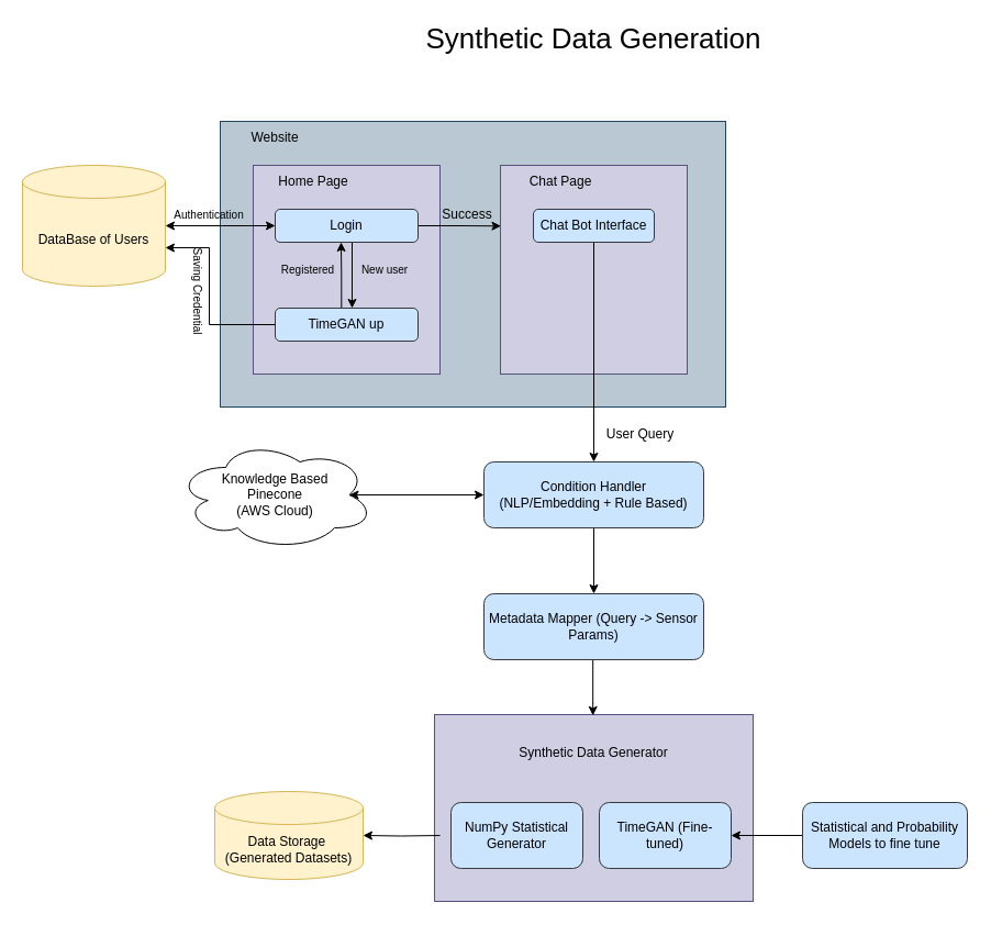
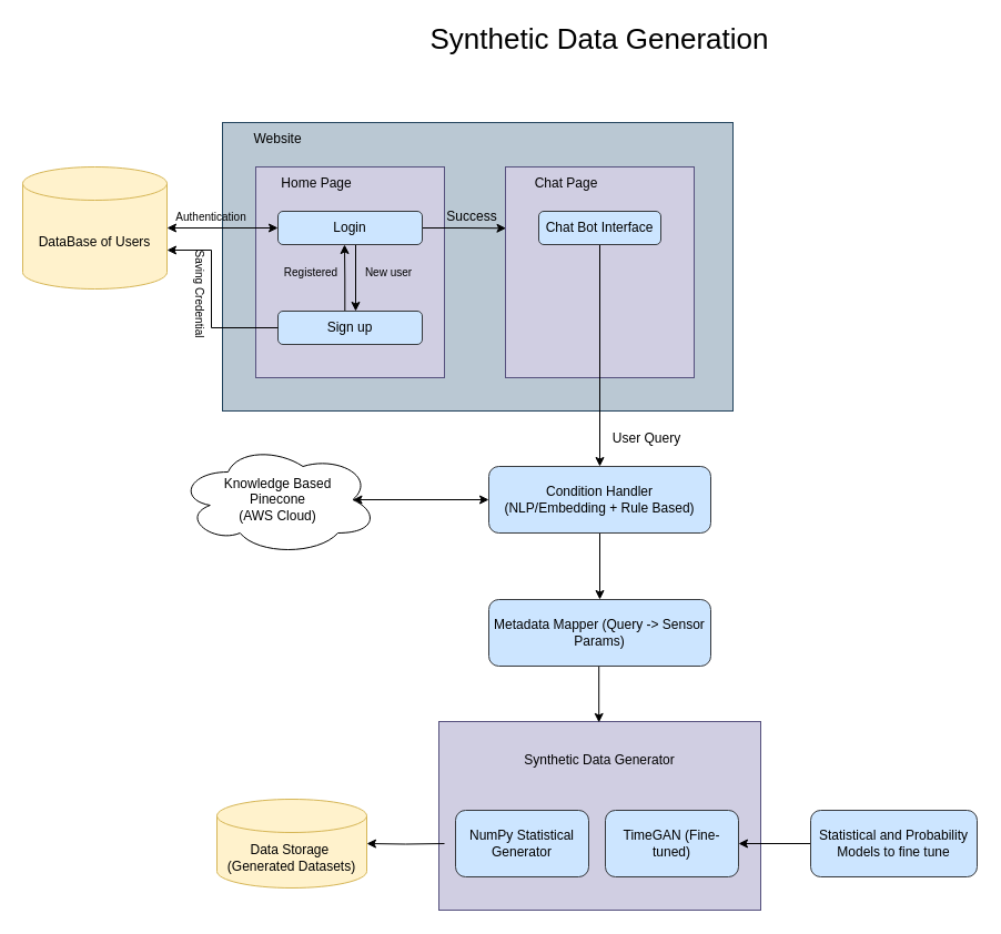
- <mxCell id="11" value="TimeGAN up" style="rounded=1;whiteSpace=wrap;html=1;fillColor=#cce5ff;strokeColor=#36393d;" parent="1" vertex="1"><mxGeometry x="250" y="280" width="130" height="30" as="geometry" /></mxCell>
+ <mxCell id="11" value="Sign up" style="rounded=1;whiteSpace=wrap;html=1;fillColor=#cce5ff;strokeColor=#36393d;" parent="1" vertex="1"><mxGeometry x="250" y="280" width="130" height="30" as="geometry" /></mxCell>
